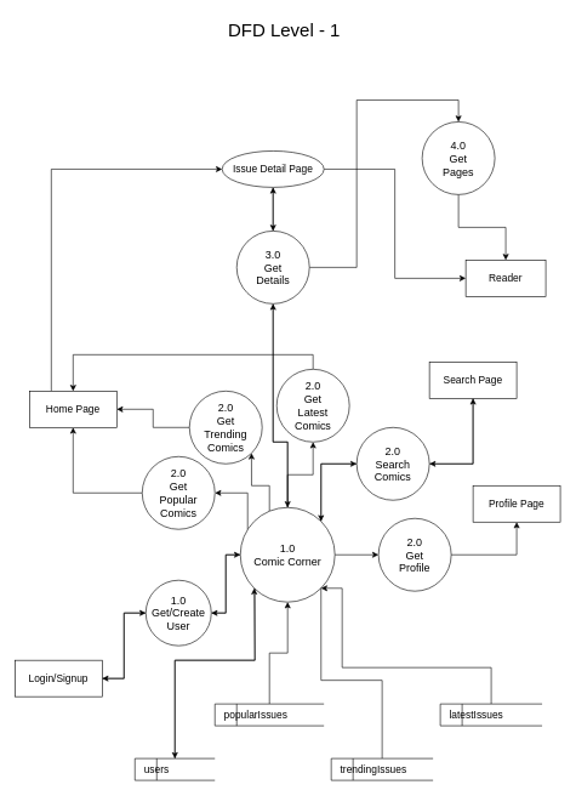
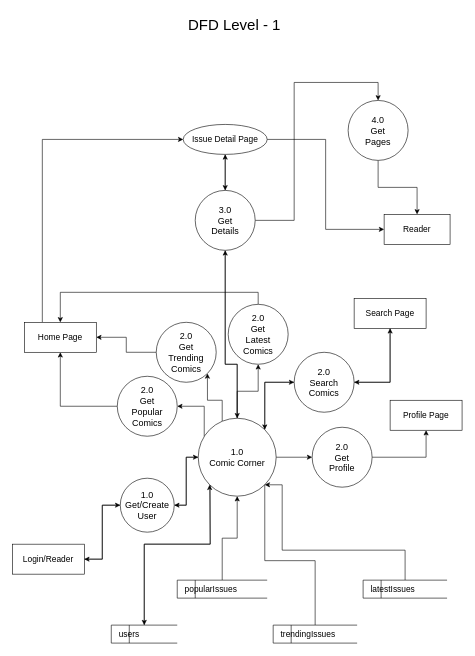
- <mxCell id="44" value="&lt;font style=&quot;font-size: 14px;&quot;&gt;Login/Signup&lt;/font&gt;" style="rounded=0;whiteSpace=wrap;html=1;" parent="1" vertex="1"><mxGeometry x="20" y="907" width="120" height="50" as="geometry" /></mxCell>
+ <mxCell id="44" value="&lt;font style=&quot;font-size: 14px;&quot;&gt;Login/Reader&lt;/font&gt;" style="rounded=0;whiteSpace=wrap;html=1;" parent="1" vertex="1"><mxGeometry x="20" y="907" width="120" height="50" as="geometry" /></mxCell>
